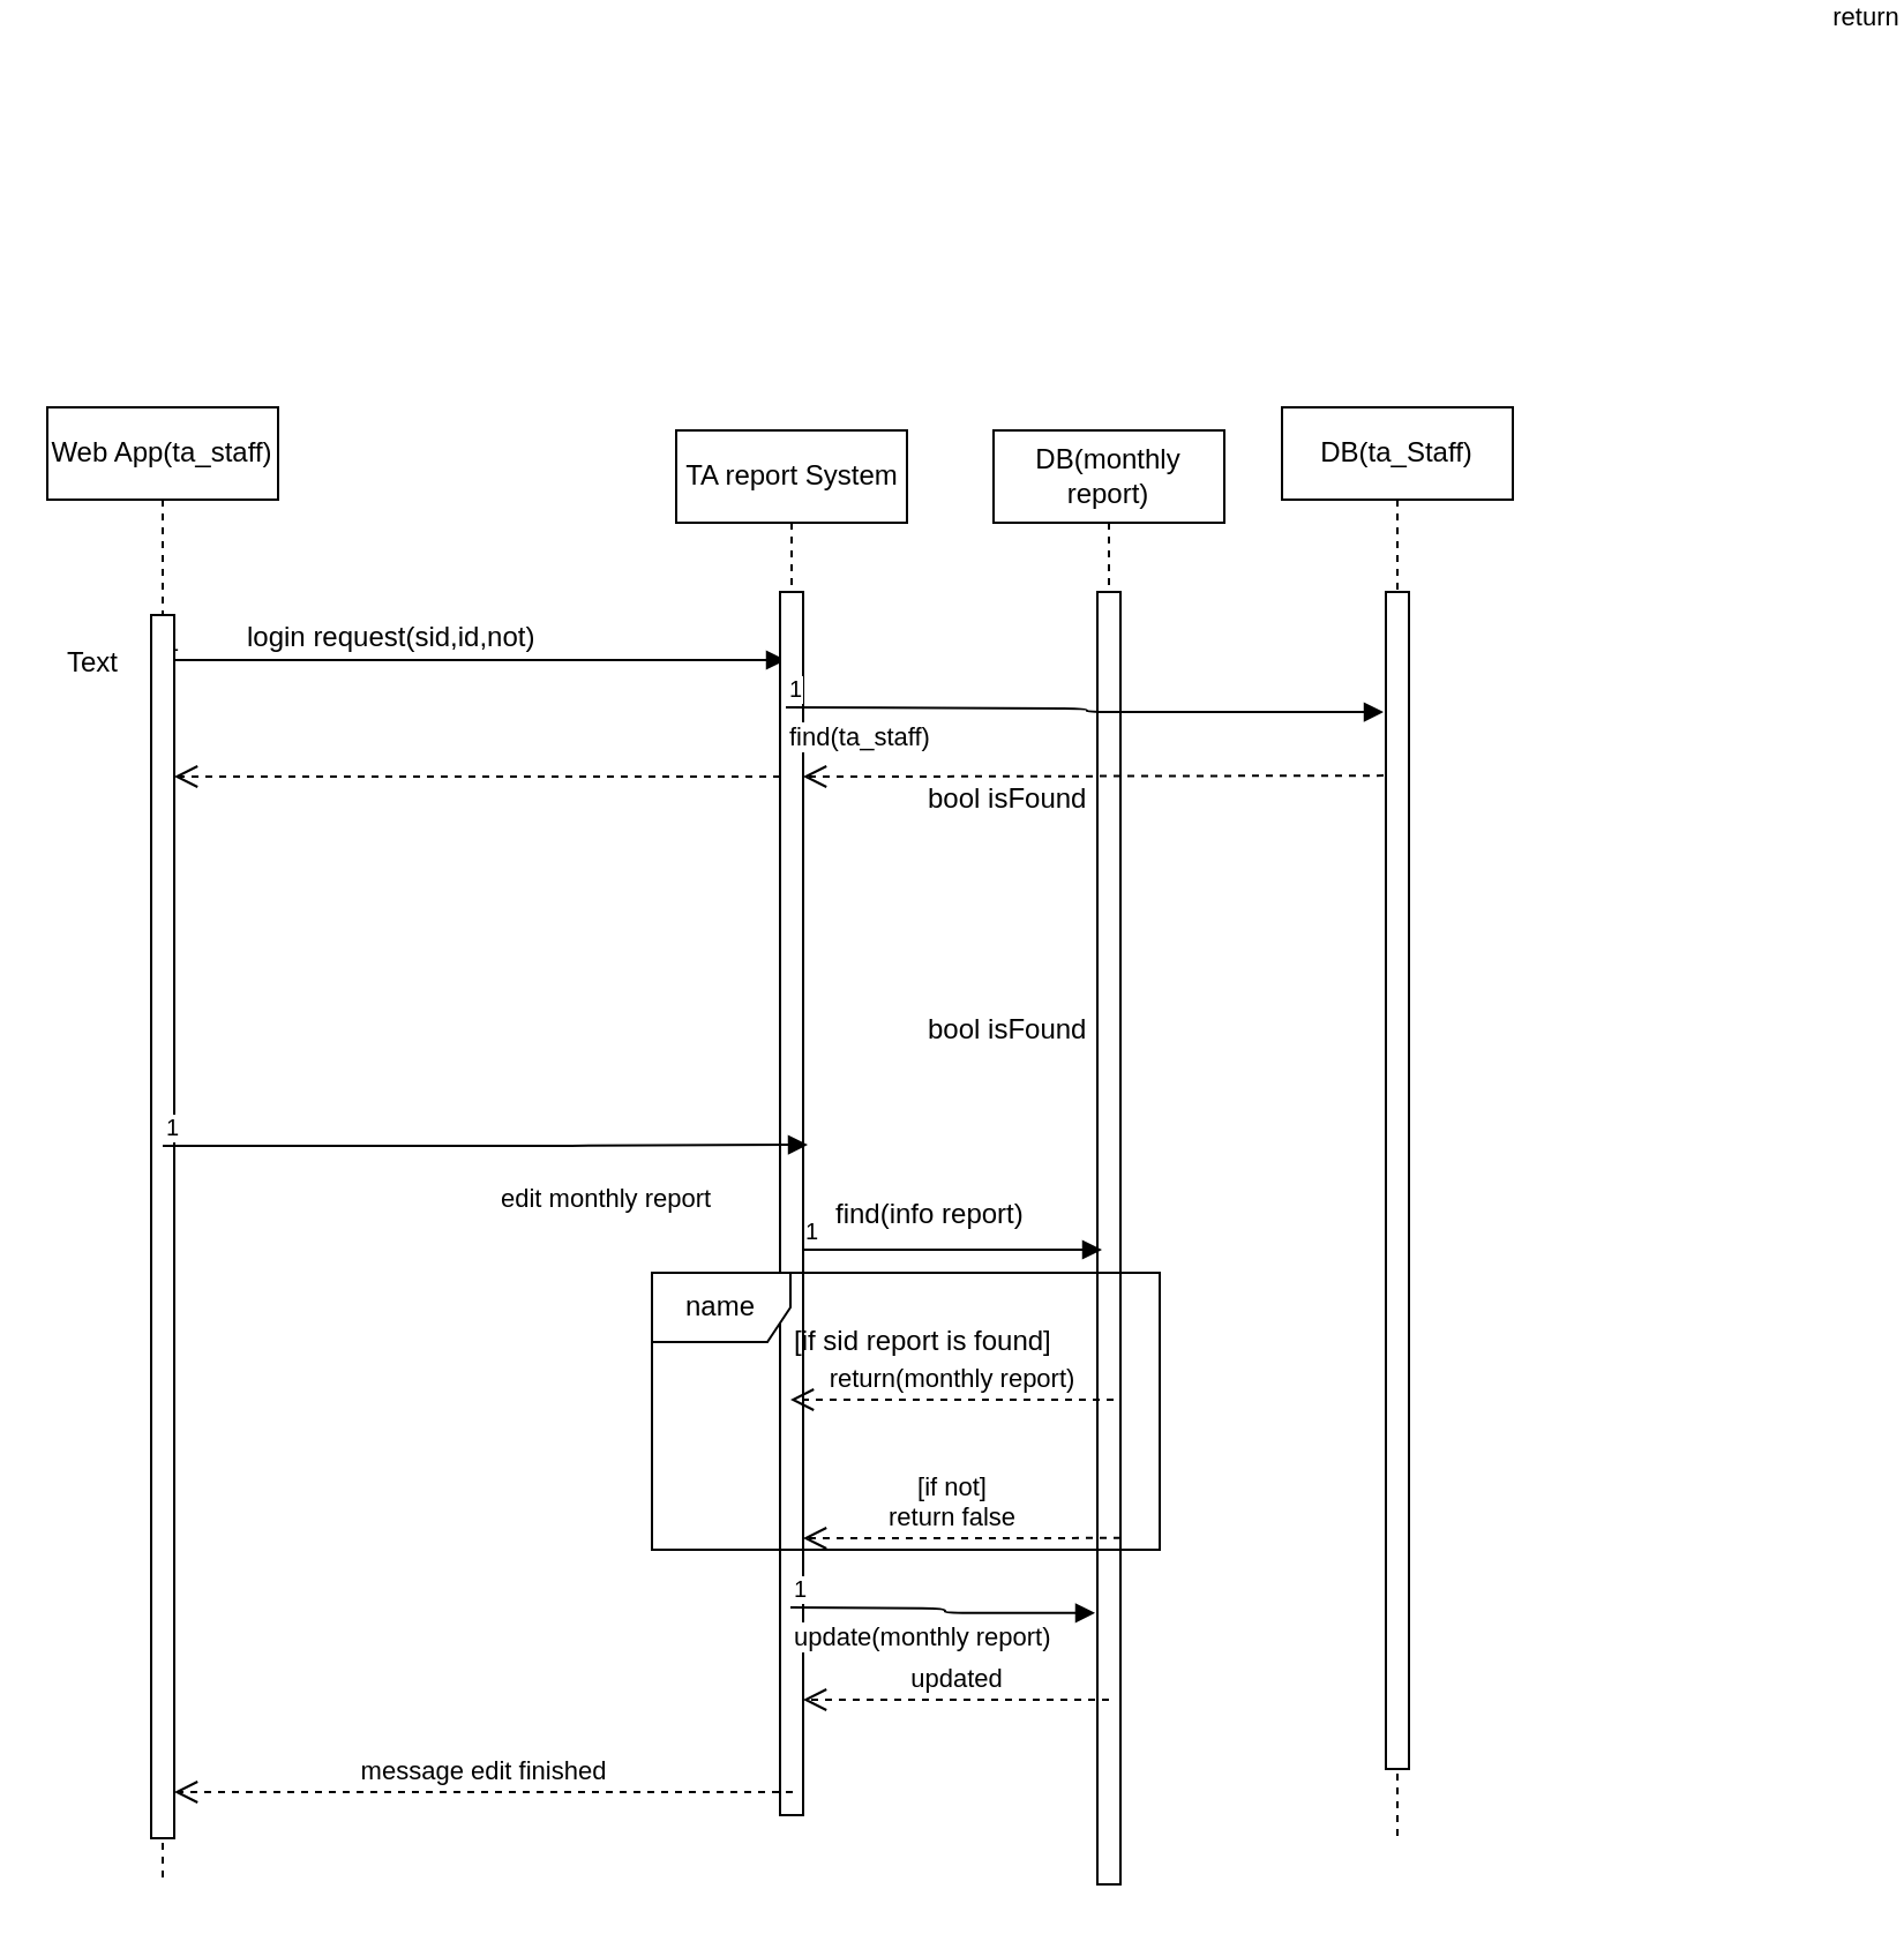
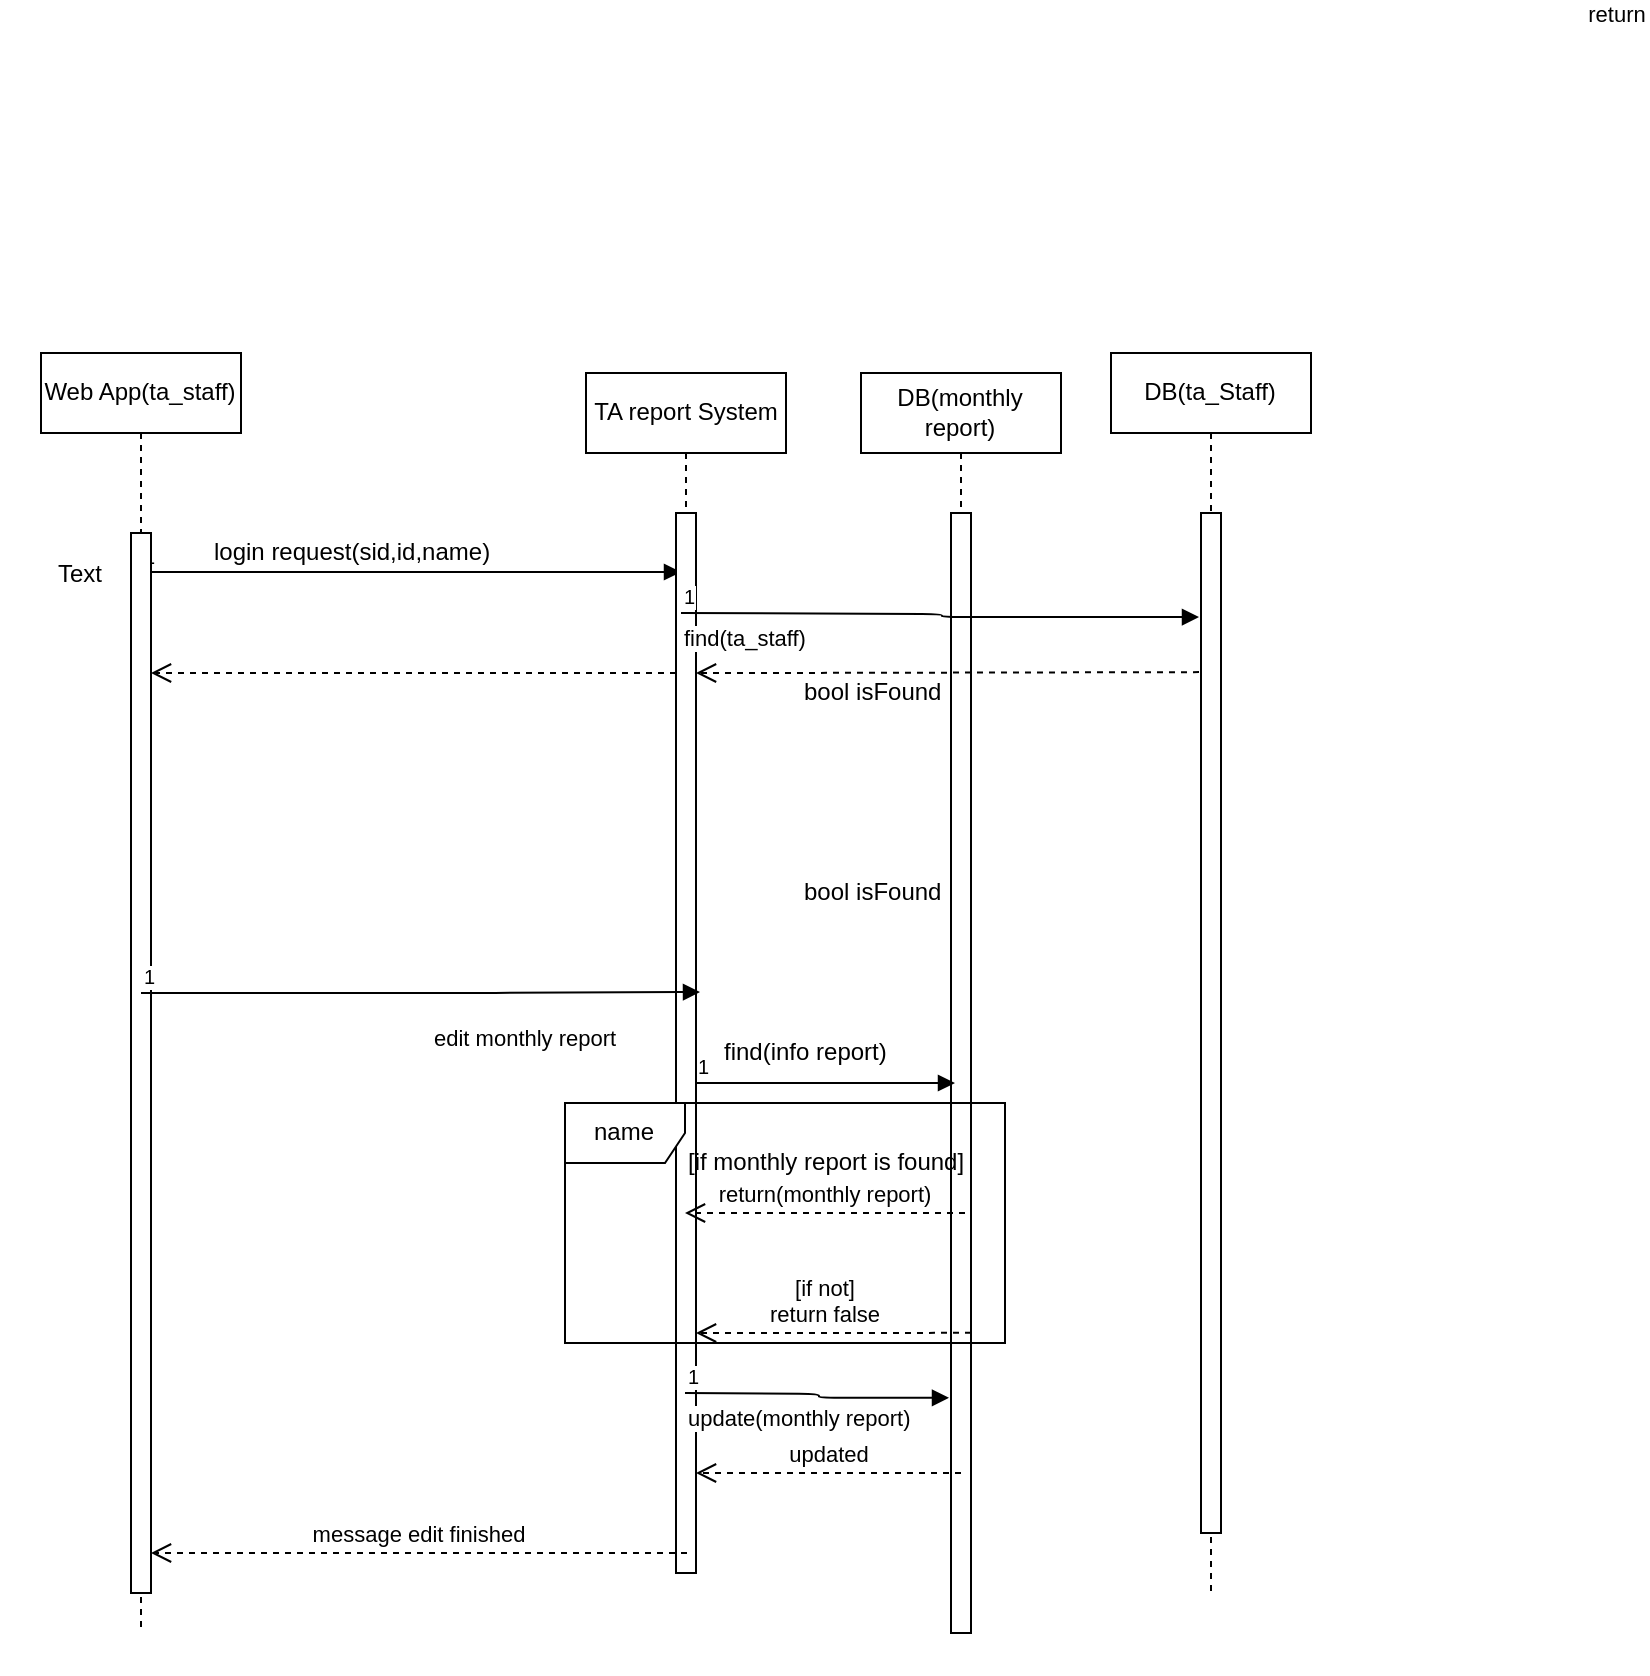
- <mxCell id="4" value="login request(sid,id,not)" style="text;html=1;resizable=0;points=[];autosize=1;align=left;verticalAlign=top;spacingTop=-4;" parent="1" vertex="1"><mxGeometry x="105" y="110" width="150" height="20" as="geometry" /></mxCell>
+ <mxCell id="4" value="login request(sid,id,name)" style="text;html=1;resizable=0;points=[];autosize=1;align=left;verticalAlign=top;spacingTop=-4;" parent="1" vertex="1"><mxGeometry x="105" y="110" width="150" height="20" as="geometry" /></mxCell>
- <mxCell id="20" value="[if sid report is found]" style="text;html=1;resizable=0;points=[];autosize=1;align=left;verticalAlign=top;spacingTop=-4;" parent="1" vertex="1"><mxGeometry x="342" y="415" width="150" height="20" as="geometry" /></mxCell>
+ <mxCell id="20" value="[if monthly report is found]" style="text;html=1;resizable=0;points=[];autosize=1;align=left;verticalAlign=top;spacingTop=-4;" parent="1" vertex="1"><mxGeometry x="342" y="415" width="150" height="20" as="geometry" /></mxCell>
